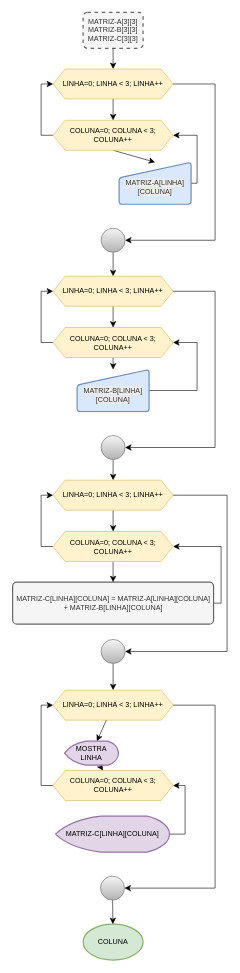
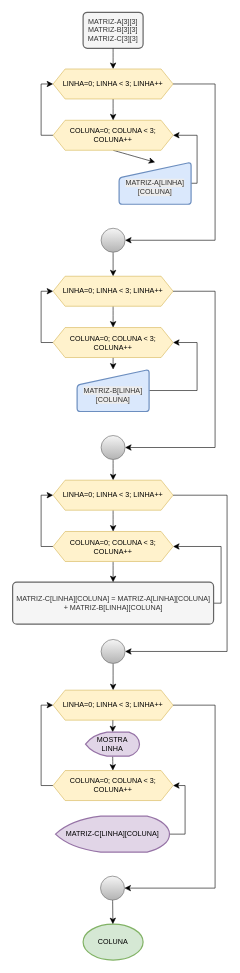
- <mxCell id="7" value="MATRIZ-A[3][3]&lt;div&gt;MATRIZ-B[3][3]&lt;/div&gt;&lt;div&gt;MATRIZ-C[3][3]&lt;/div&gt;" style="rounded=1;whiteSpace=wrap;html=1;absoluteArcSize=1;arcSize=14;strokeWidth=2;fillColor=#f5f5f5;fontColor=#333333;strokeColor=#666666;dashed=1;" vertex="1" parent="1"><mxGeometry x="138" y="20" width="100" height="60" as="geometry" /></mxCell>
+ <mxCell id="7" value="MATRIZ-A[3][3]&lt;div&gt;MATRIZ-B[3][3]&lt;/div&gt;&lt;div&gt;MATRIZ-C[3][3]&lt;/div&gt;" style="rounded=1;whiteSpace=wrap;html=1;absoluteArcSize=1;arcSize=14;strokeWidth=2;fillColor=#f5f5f5;fontColor=#333333;strokeColor=#666666;" vertex="1" parent="1"><mxGeometry x="138" y="20" width="100" height="60" as="geometry" /></mxCell>
- <mxCell id="40" value="MOSTRA LINHA" style="strokeWidth=2;html=1;shape=mxgraph.flowchart.display;whiteSpace=wrap;fillColor=#e1d5e7;strokeColor=#9673a6;" vertex="1" parent="1"><mxGeometry x="107" y="1235" width="90" height="40" as="geometry" /></mxCell>
+ <mxCell id="40" value="MOSTRA LINHA" style="strokeWidth=2;html=1;shape=mxgraph.flowchart.display;whiteSpace=wrap;fillColor=#e1d5e7;strokeColor=#9673a6;" vertex="1" parent="1"><mxGeometry x="142" y="1220" width="90" height="40" as="geometry" /></mxCell>
